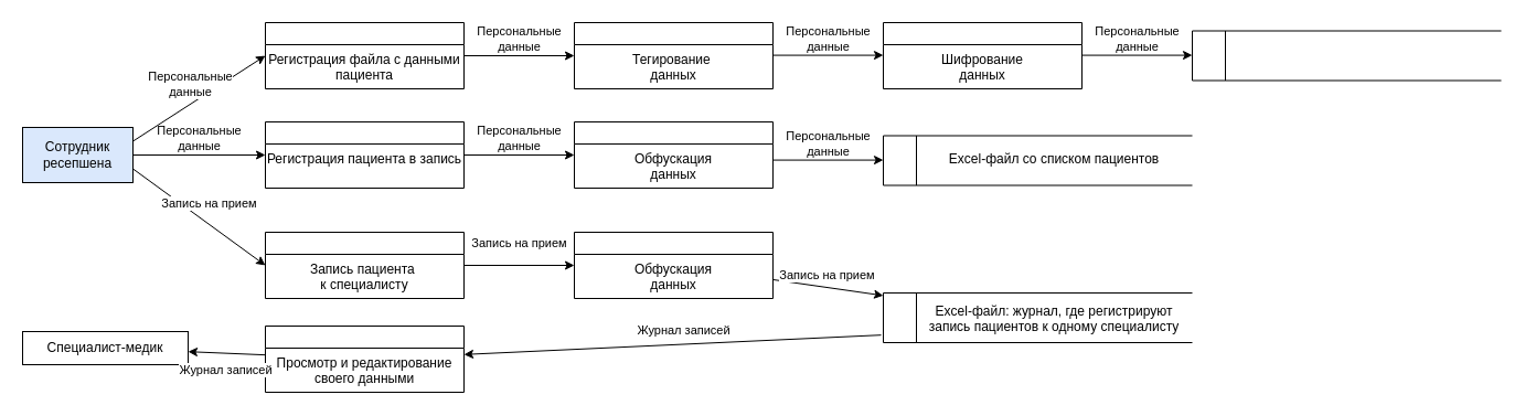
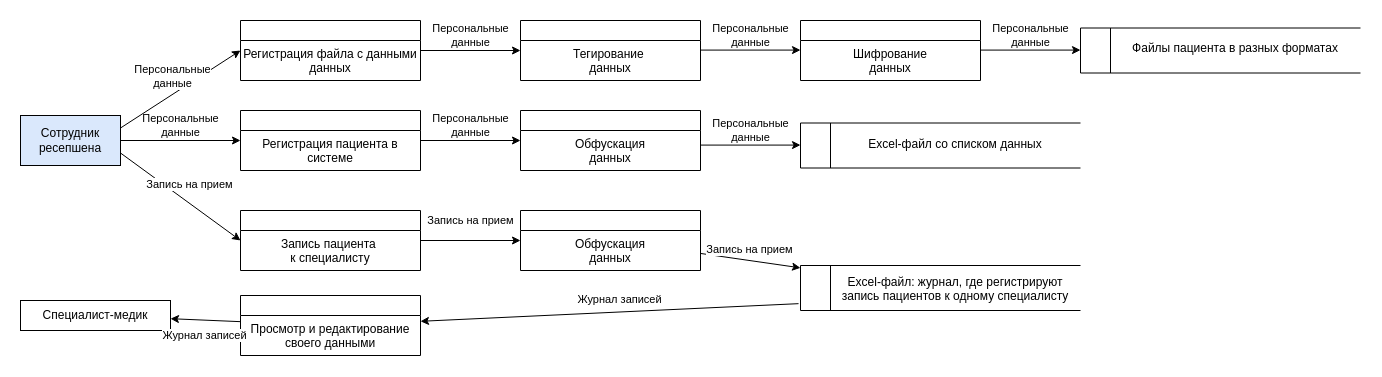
+ <mxCell id="17" value="Файлы пациента в разных форматах" style="text;whiteSpace=wrap;align=center;" parent="1" vertex="1"><mxGeometry x="1110" y="33.75" width="250" height="32.5" as="geometry" /></mxCell>
- <mxCell id="15" value="Регистрация файла с данными пациента" style="text;whiteSpace=wrap;align=center;" parent="14" vertex="1"><mxGeometry y="20" width="180" height="40" as="geometry" /></mxCell>
+ <mxCell id="15" value="Регистрация файла с данными данных" style="text;whiteSpace=wrap;align=center;" parent="14" vertex="1"><mxGeometry y="20" width="180" height="40" as="geometry" /></mxCell>
- <mxCell id="11" value="Excel-файл со списком пациентов" style="text;whiteSpace=wrap;align=center;" parent="1" vertex="1"><mxGeometry x="830" y="130" width="250" height="30" as="geometry" /></mxCell>
+ <mxCell id="11" value="Excel-файл со списком данных" style="text;whiteSpace=wrap;align=center;" parent="1" vertex="1"><mxGeometry x="830" y="130" width="250" height="30" as="geometry" /></mxCell>
- <mxCell id="9" value="Регистрация пациента в запись" style="text;whiteSpace=wrap;align=center;" parent="8" vertex="1"><mxGeometry y="20" width="180" height="40" as="geometry" /></mxCell>
+ <mxCell id="9" value="Регистрация пациента в системе" style="text;whiteSpace=wrap;align=center;" parent="8" vertex="1"><mxGeometry y="20" width="180" height="40" as="geometry" /></mxCell>
